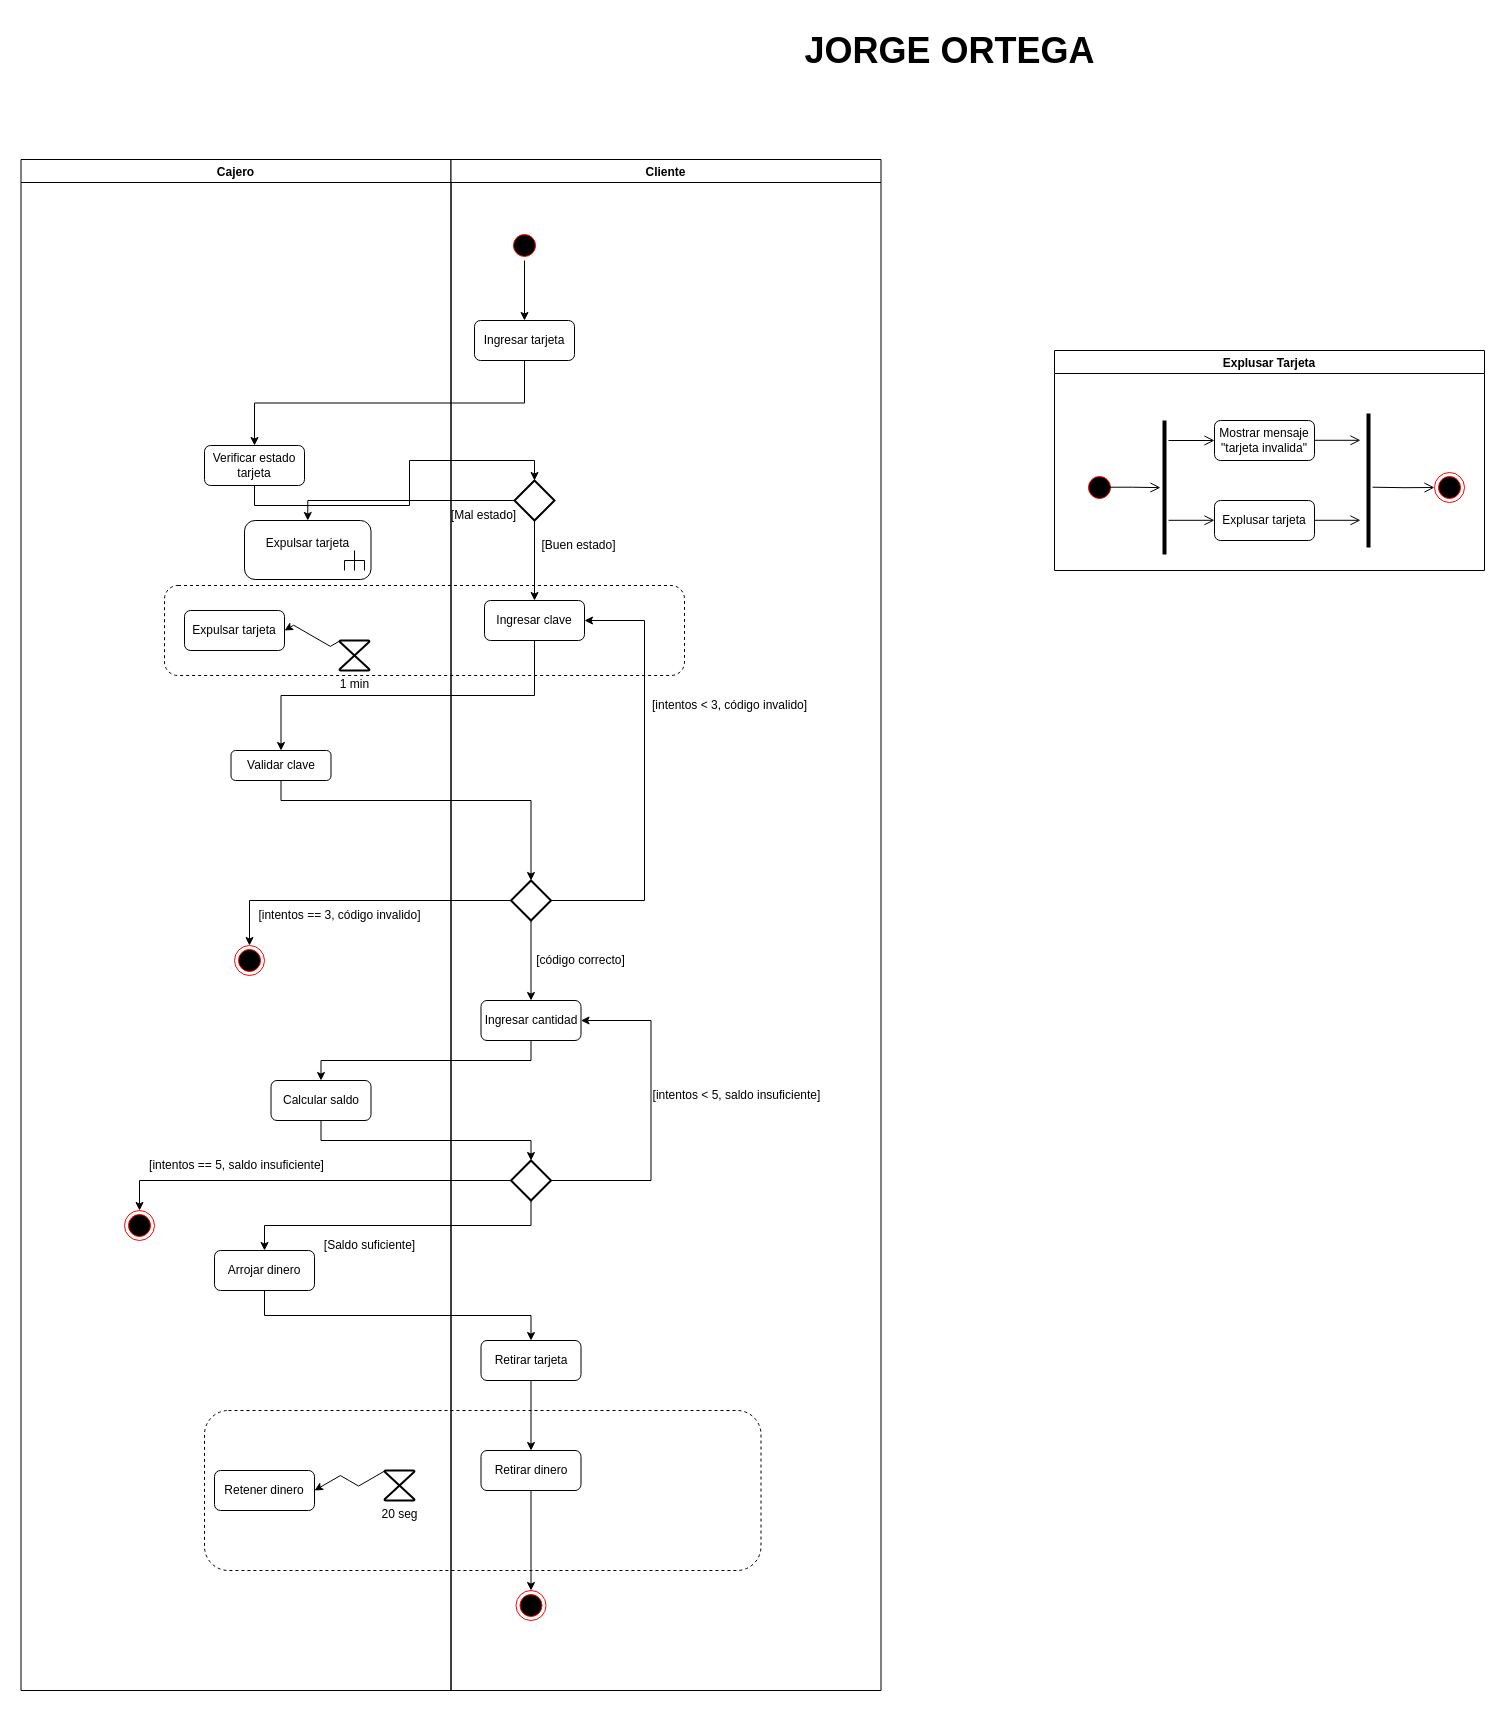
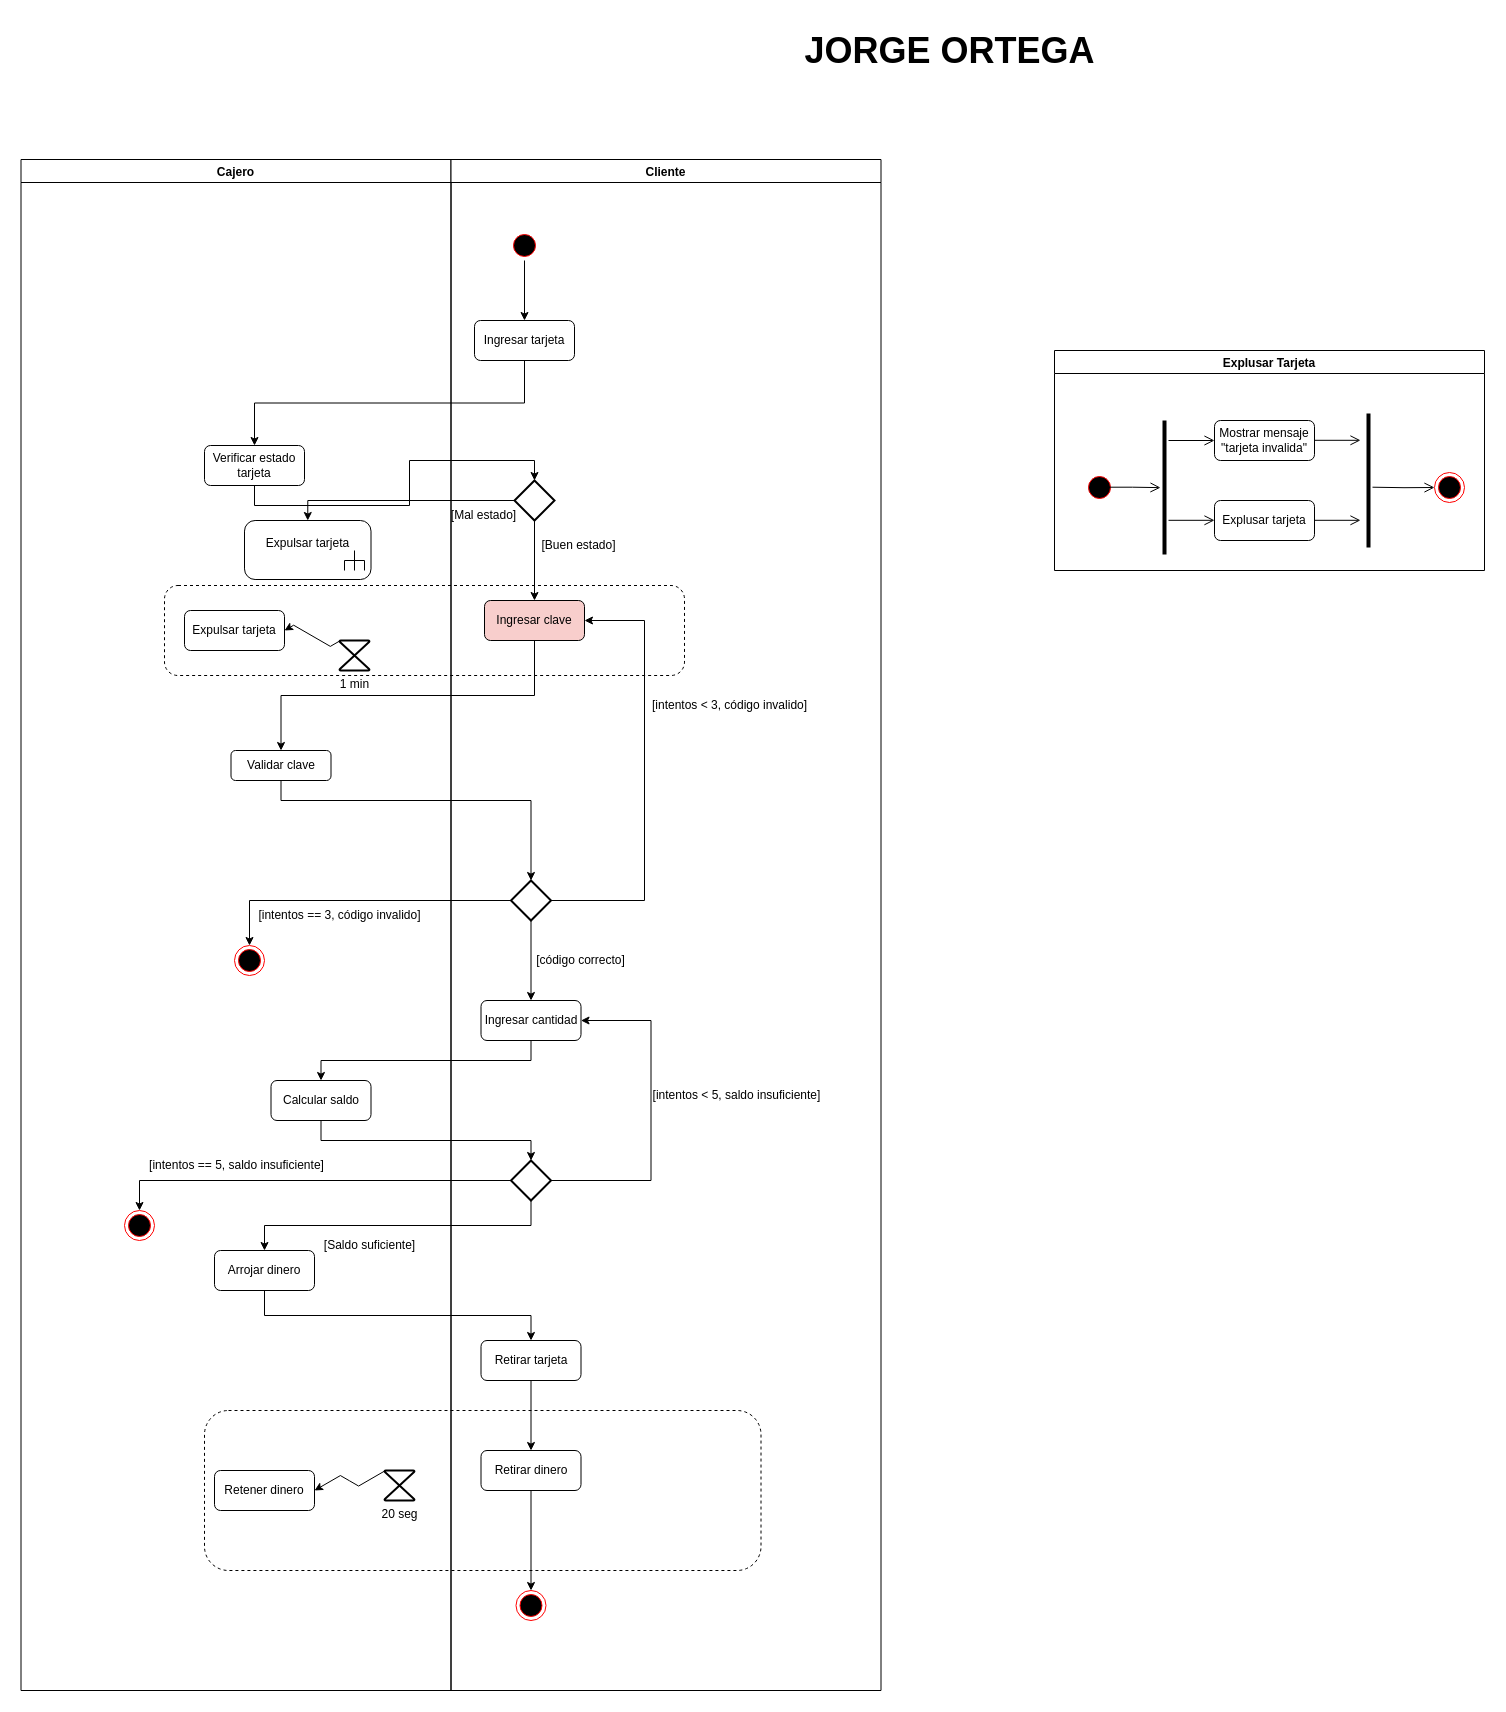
- <mxCell id="18" value="Ingresar clave" style="rounded=1;whiteSpace=wrap;html=1;" vertex="1" parent="1"><mxGeometry x="484" y="600" width="100" height="40" as="geometry" /></mxCell>
+ <mxCell id="18" value="Ingresar clave" style="rounded=1;whiteSpace=wrap;html=1;fillColor=#f8cecc;" vertex="1" parent="1"><mxGeometry x="484" y="600" width="100" height="40" as="geometry" /></mxCell>
